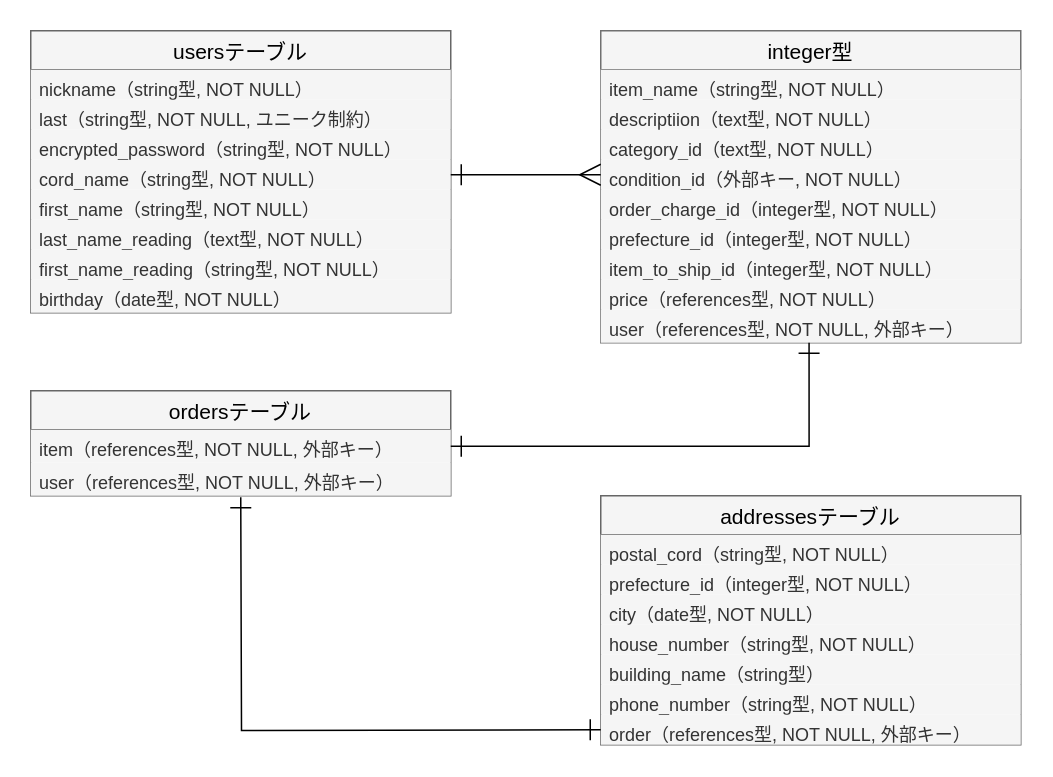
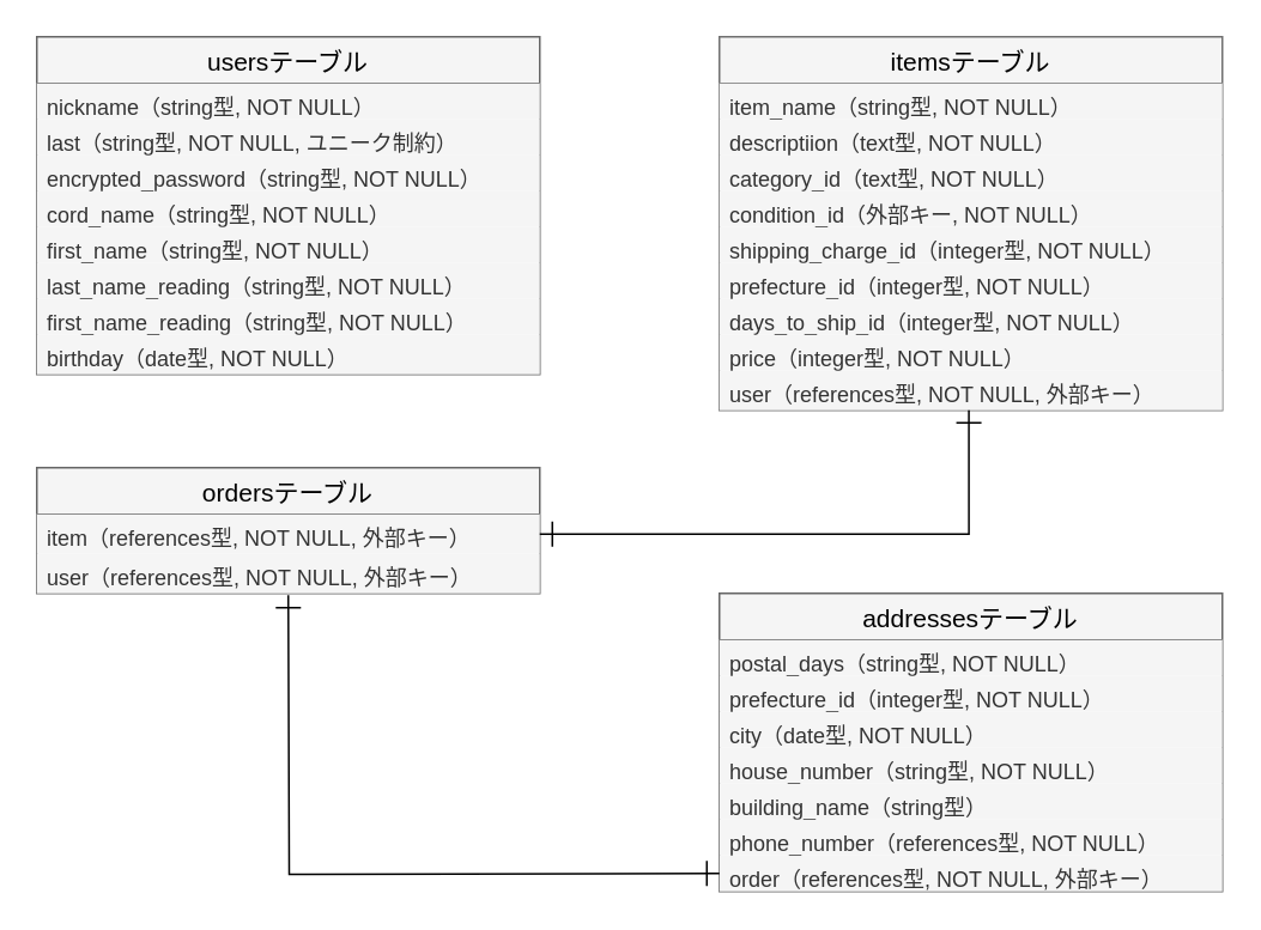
- <mxCell id="2" value="integer型" style="swimlane;fontStyle=0;childLayout=stackLayout;horizontal=1;startSize=26;horizontalStack=0;resizeParent=1;resizeParentMax=0;resizeLast=0;collapsible=1;marginBottom=0;align=center;fontSize=14;fillColor=#f5f5f5;strokeColor=#707070;fontColor=#000000;" parent="1" vertex="1"><mxGeometry x="400" y="20" width="280" height="208" as="geometry"><mxRectangle x="100" y="230" width="70" height="26" as="alternateBounds" /></mxGeometry></mxCell>
+ <mxCell id="2" value="itemsテーブル" style="swimlane;fontStyle=0;childLayout=stackLayout;horizontal=1;startSize=26;horizontalStack=0;resizeParent=1;resizeParentMax=0;resizeLast=0;collapsible=1;marginBottom=0;align=center;fontSize=14;fillColor=#f5f5f5;strokeColor=#707070;fontColor=#000000;" parent="1" vertex="1"><mxGeometry x="400" y="20" width="280" height="208" as="geometry"><mxRectangle x="100" y="230" width="70" height="26" as="alternateBounds" /></mxGeometry></mxCell>
- <mxCell id="32" value="" style="edgeStyle=orthogonalEdgeStyle;fontSize=12;html=1;endArrow=ERmany;startArrow=ERone;exitX=1;exitY=0.5;exitDx=0;exitDy=0;endFill=0;startFill=0;entryX=0;entryY=0.5;entryDx=0;entryDy=0;strokeWidth=1;endSize=12;startSize=12;rounded=0;labelBorderColor=#000000;strokeColor=#000000;" parent="1" source="16" target="6" edge="1"><mxGeometry width="100" height="100" relative="1" as="geometry"><mxPoint x="240" y="370" as="sourcePoint" /><mxPoint x="350" y="106" as="targetPoint" /></mxGeometry></mxCell>
- <mxCell id="7" value="order_charge_id（integer型, NOT NULL）" style="text;fillColor=#f5f5f5;spacingLeft=4;spacingRight=4;overflow=hidden;rotatable=0;points=[[0,0.5],[1,0.5]];portConstraint=eastwest;fontSize=12;fontColor=#333333;" parent="2" vertex="1"><mxGeometry y="106" width="280" height="20" as="geometry" /></mxCell>
+ <mxCell id="7" value="shipping_charge_id（integer型, NOT NULL）" style="text;fillColor=#f5f5f5;spacingLeft=4;spacingRight=4;overflow=hidden;rotatable=0;points=[[0,0.5],[1,0.5]];portConstraint=eastwest;fontSize=12;fontColor=#333333;" parent="2" vertex="1"><mxGeometry y="106" width="280" height="20" as="geometry" /></mxCell>
- <mxCell id="18" value="last_name_reading（text型, NOT NULL）" style="text;fillColor=#f5f5f5;spacingLeft=4;spacingRight=4;overflow=hidden;rotatable=0;points=[[0,0.5],[1,0.5]];portConstraint=eastwest;fontSize=12;fontColor=#333333;" parent="12" vertex="1"><mxGeometry y="126" width="280" height="20" as="geometry" /></mxCell>
+ <mxCell id="18" value="last_name_reading（string型, NOT NULL）" style="text;fillColor=#f5f5f5;spacingLeft=4;spacingRight=4;overflow=hidden;rotatable=0;points=[[0,0.5],[1,0.5]];portConstraint=eastwest;fontSize=12;fontColor=#333333;" parent="12" vertex="1"><mxGeometry y="126" width="280" height="20" as="geometry" /></mxCell>
- <mxCell id="9" value="item_to_ship_id（integer型, NOT NULL）" style="text;fillColor=#f5f5f5;spacingLeft=4;spacingRight=4;overflow=hidden;rotatable=0;points=[[0,0.5],[1,0.5]];portConstraint=eastwest;fontSize=12;fontColor=#333333;" parent="2" vertex="1"><mxGeometry y="146" width="280" height="20" as="geometry" /></mxCell>
+ <mxCell id="9" value="days_to_ship_id（integer型, NOT NULL）" style="text;fillColor=#f5f5f5;spacingLeft=4;spacingRight=4;overflow=hidden;rotatable=0;points=[[0,0.5],[1,0.5]];portConstraint=eastwest;fontSize=12;fontColor=#333333;" parent="2" vertex="1"><mxGeometry y="146" width="280" height="20" as="geometry" /></mxCell>
- <mxCell id="10" value="price（references型, NOT NULL）" style="text;fillColor=#f5f5f5;spacingLeft=4;spacingRight=4;overflow=hidden;rotatable=0;points=[[0,0.5],[1,0.5]];portConstraint=eastwest;fontSize=12;fontColor=#333333;" parent="2" vertex="1"><mxGeometry y="166" width="280" height="20" as="geometry" /></mxCell>
+ <mxCell id="10" value="price（integer型, NOT NULL）" style="text;fillColor=#f5f5f5;spacingLeft=4;spacingRight=4;overflow=hidden;rotatable=0;points=[[0,0.5],[1,0.5]];portConstraint=eastwest;fontSize=12;fontColor=#333333;" parent="2" vertex="1"><mxGeometry y="166" width="280" height="20" as="geometry" /></mxCell>
- <mxCell id="25" value="postal_cord（string型, NOT NULL）" style="text;fillColor=#f5f5f5;spacingLeft=4;spacingRight=4;overflow=hidden;rotatable=0;points=[[0,0.5],[1,0.5]];portConstraint=eastwest;fontSize=12;fontColor=#333333;" parent="24" vertex="1"><mxGeometry y="26" width="280" height="20" as="geometry" /></mxCell>
+ <mxCell id="25" value="postal_days（string型, NOT NULL）" style="text;fillColor=#f5f5f5;spacingLeft=4;spacingRight=4;overflow=hidden;rotatable=0;points=[[0,0.5],[1,0.5]];portConstraint=eastwest;fontSize=12;fontColor=#333333;" parent="24" vertex="1"><mxGeometry y="26" width="280" height="20" as="geometry" /></mxCell>
- <mxCell id="30" value="phone_number（string型, NOT NULL）" style="text;fillColor=#f5f5f5;spacingLeft=4;spacingRight=4;overflow=hidden;rotatable=0;points=[[0,0.5],[1,0.5]];portConstraint=eastwest;fontSize=12;fontColor=#333333;" parent="24" vertex="1"><mxGeometry y="126" width="280" height="20" as="geometry" /></mxCell>
+ <mxCell id="30" value="phone_number（references型, NOT NULL）" style="text;fillColor=#f5f5f5;spacingLeft=4;spacingRight=4;overflow=hidden;rotatable=0;points=[[0,0.5],[1,0.5]];portConstraint=eastwest;fontSize=12;fontColor=#333333;" parent="24" vertex="1"><mxGeometry y="126" width="280" height="20" as="geometry" /></mxCell>
